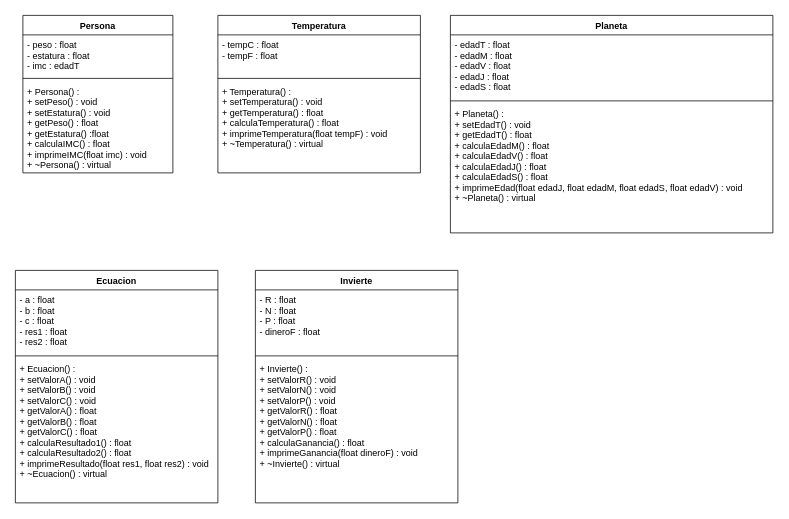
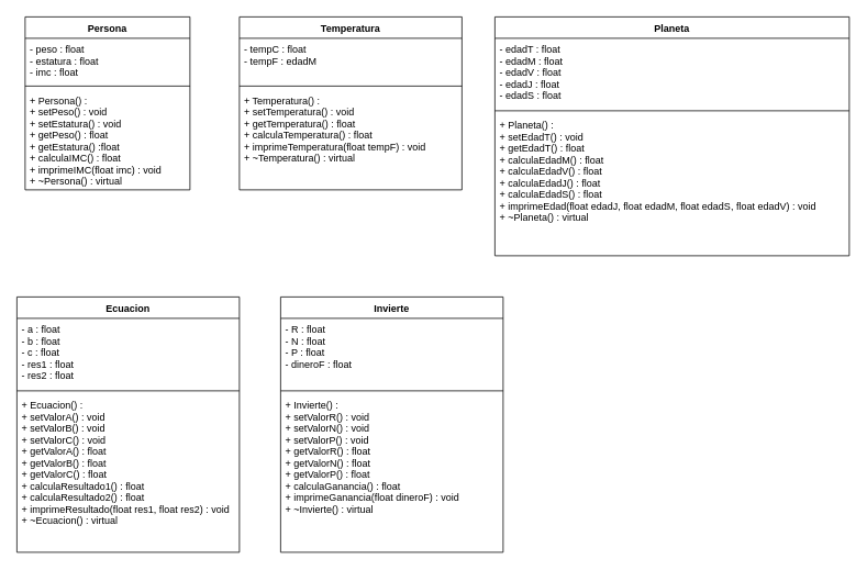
- <mxCell id="3" value="- peso : float&#10;- estatura : float&#10;- imc : edadT" style="text;strokeColor=none;fillColor=none;align=left;verticalAlign=top;spacingLeft=4;spacingRight=4;overflow=hidden;rotatable=0;points=[[0,0.5],[1,0.5]];portConstraint=eastwest;" parent="2" vertex="1"><mxGeometry y="26" width="200" height="54" as="geometry" /></mxCell>
+ <mxCell id="3" value="- peso : float&#10;- estatura : float&#10;- imc : float" style="text;strokeColor=none;fillColor=none;align=left;verticalAlign=top;spacingLeft=4;spacingRight=4;overflow=hidden;rotatable=0;points=[[0,0.5],[1,0.5]];portConstraint=eastwest;" parent="2" vertex="1"><mxGeometry y="26" width="200" height="54" as="geometry" /></mxCell>
- <mxCell id="7" value="- tempC : float&#10;- tempF : float" style="text;strokeColor=none;fillColor=none;align=left;verticalAlign=top;spacingLeft=4;spacingRight=4;overflow=hidden;rotatable=0;points=[[0,0.5],[1,0.5]];portConstraint=eastwest;" parent="6" vertex="1"><mxGeometry y="26" width="270" height="54" as="geometry" /></mxCell>
+ <mxCell id="7" value="- tempC : float&#10;- tempF : edadM" style="text;strokeColor=none;fillColor=none;align=left;verticalAlign=top;spacingLeft=4;spacingRight=4;overflow=hidden;rotatable=0;points=[[0,0.5],[1,0.5]];portConstraint=eastwest;" parent="6" vertex="1"><mxGeometry y="26" width="270" height="54" as="geometry" /></mxCell>
